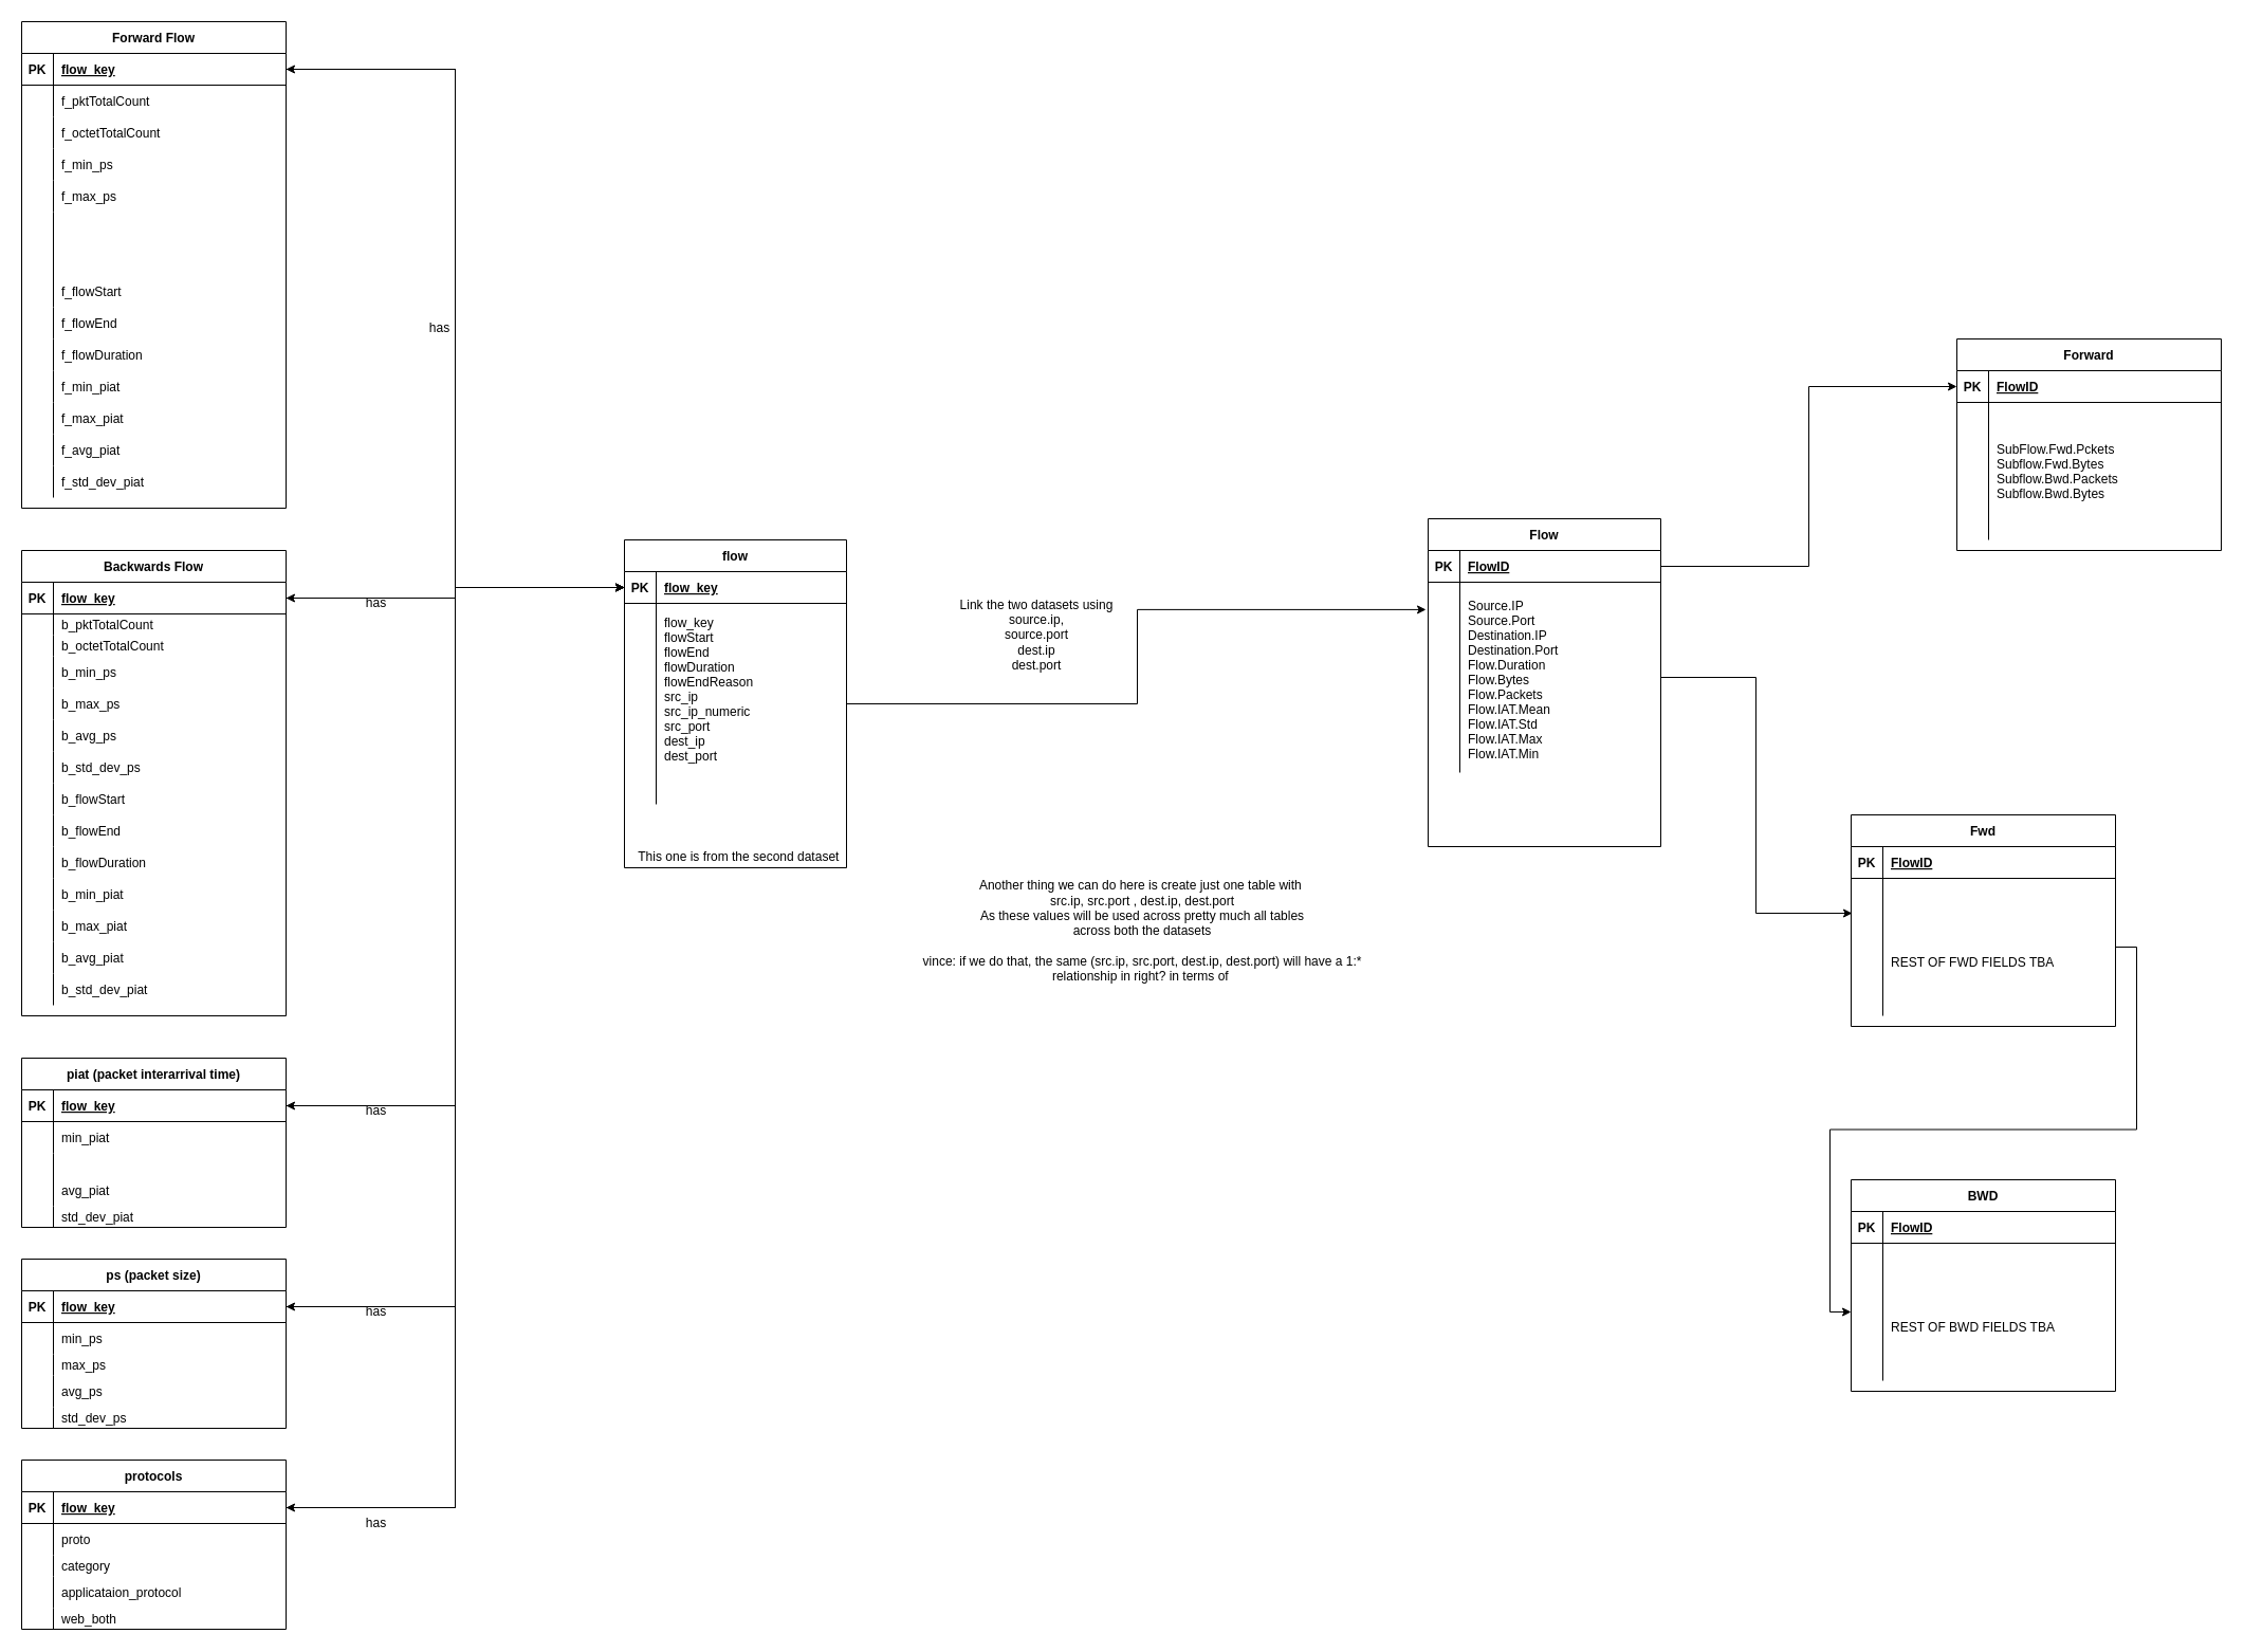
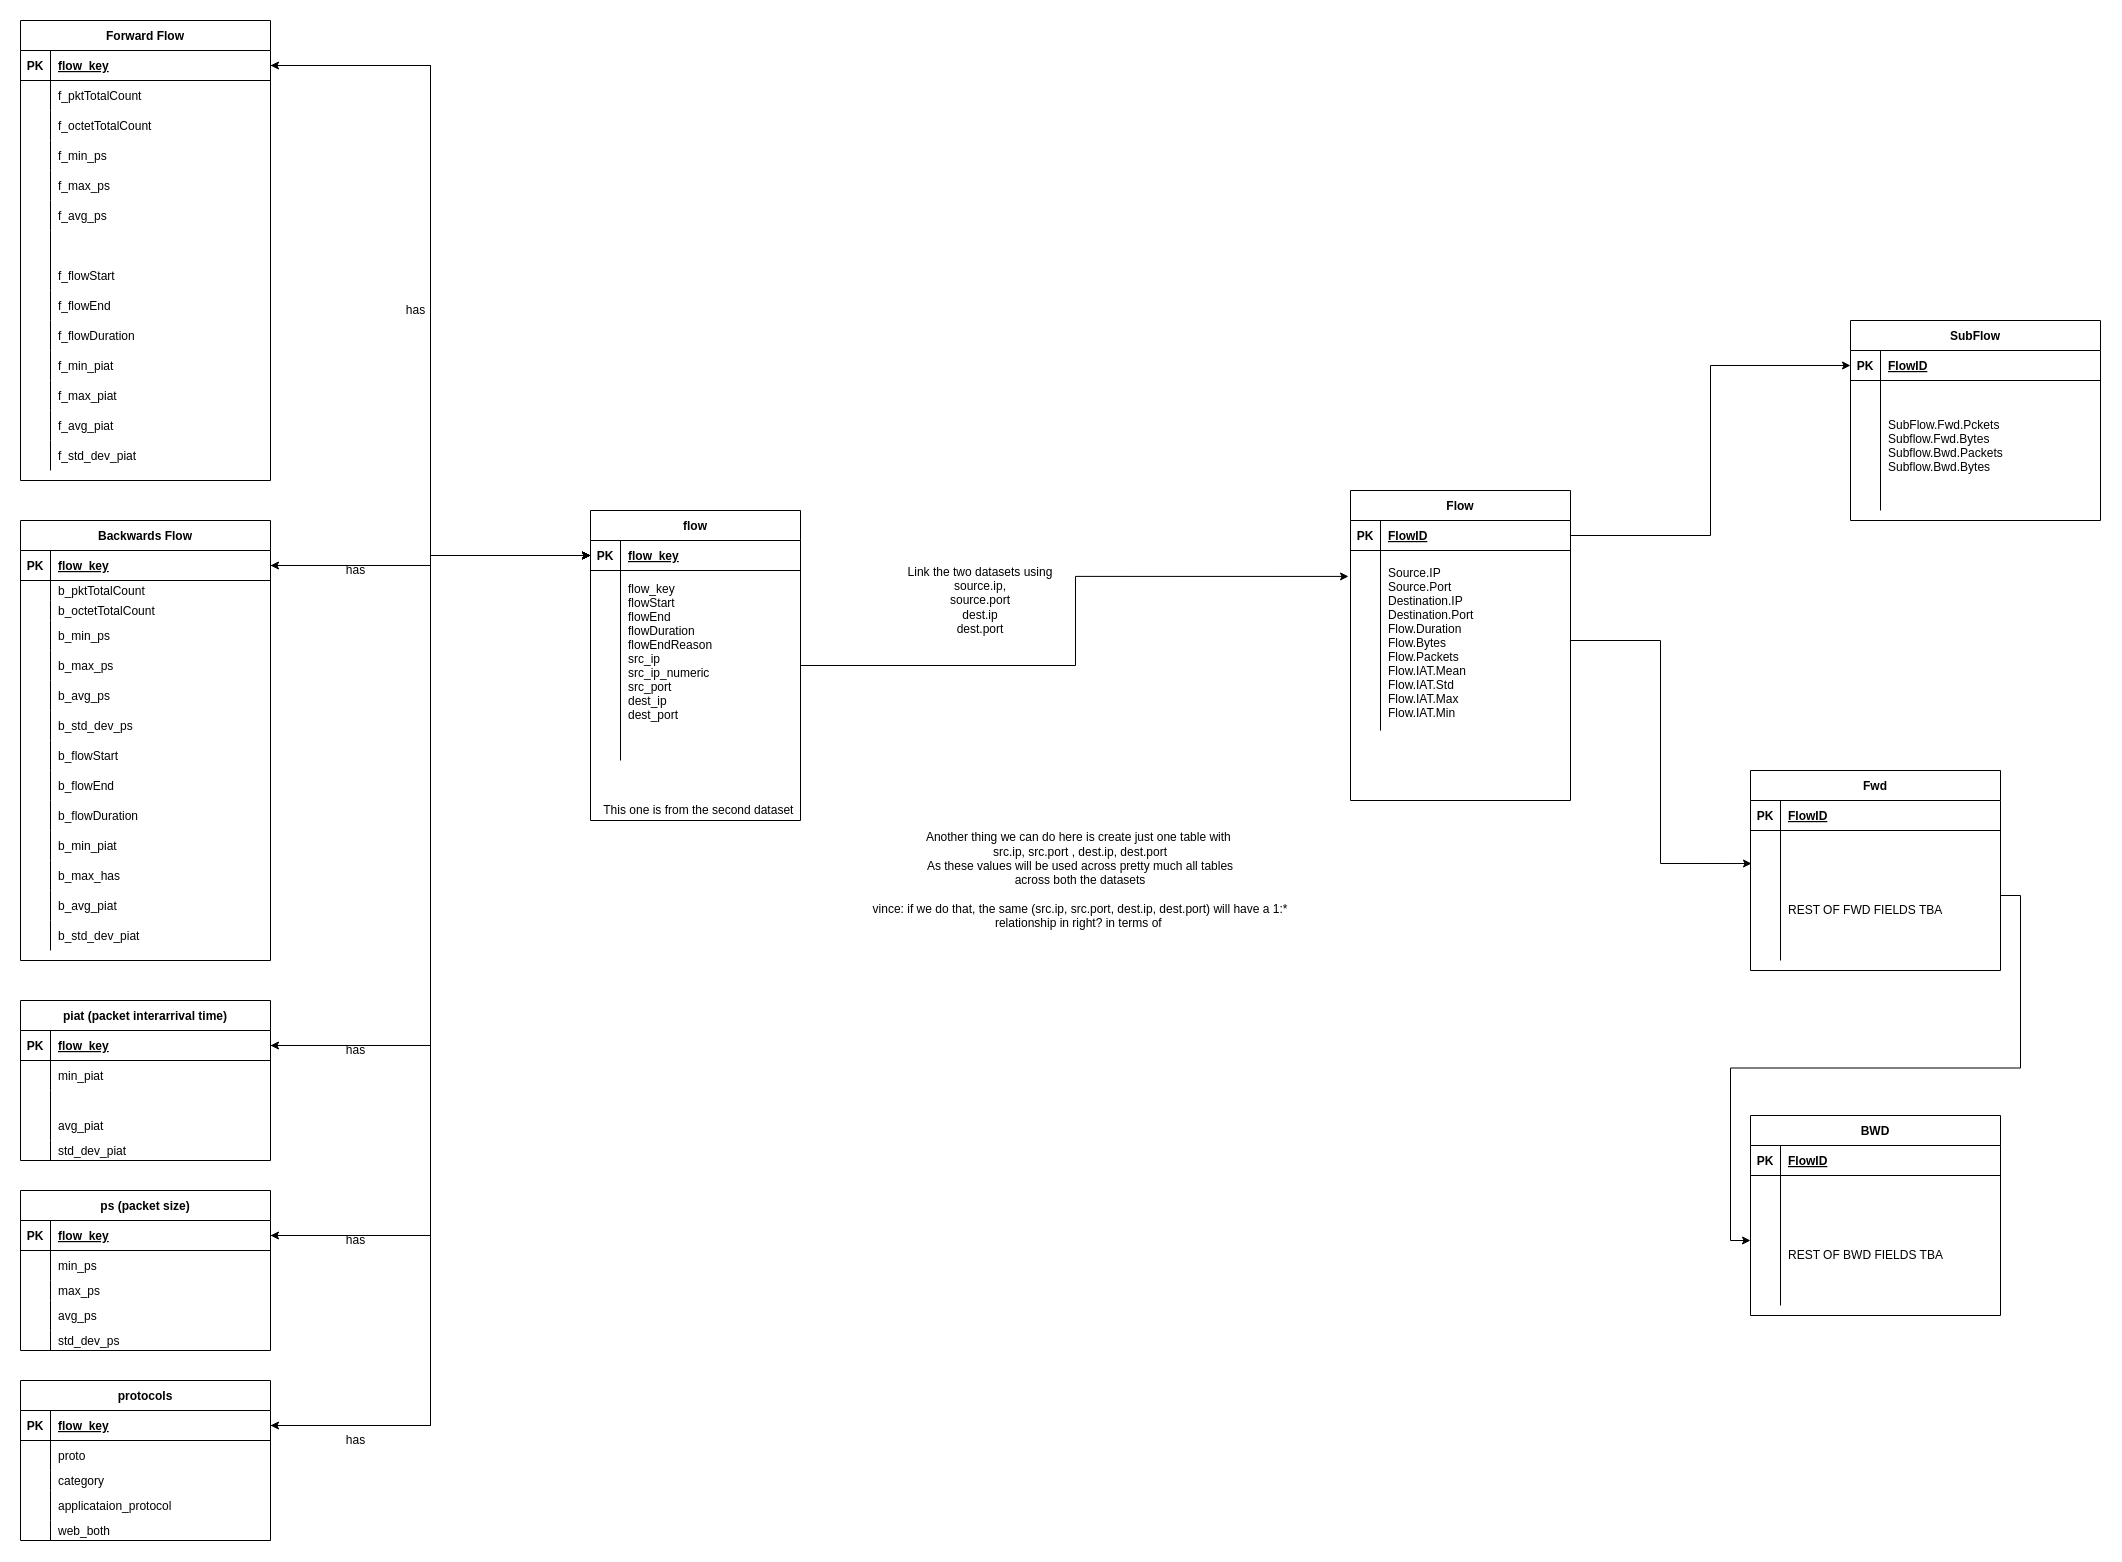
+ <mxCell id="68" value="f_avg_ps" style="shape=partialRectangle;connectable=0;fillColor=none;top=0;left=0;bottom=0;right=0;align=left;spacingLeft=6;overflow=hidden;" parent="66" vertex="1"><mxGeometry x="30" width="220" height="30" as="geometry" /></mxCell>
- <mxCell id="9" value="Forward" style="shape=table;startSize=30;container=1;collapsible=1;childLayout=tableLayout;fixedRows=1;rowLines=0;fontStyle=1;align=center;resizeLast=1;" parent="1" vertex="1"><mxGeometry x="1850" y="320" width="250" height="200" as="geometry" /></mxCell>
+ <mxCell id="9" value="SubFlow" style="shape=table;startSize=30;container=1;collapsible=1;childLayout=tableLayout;fixedRows=1;rowLines=0;fontStyle=1;align=center;resizeLast=1;" parent="1" vertex="1"><mxGeometry x="1850" y="320" width="250" height="200" as="geometry" /></mxCell>
- <mxCell id="128" value="b_max_piat" style="shape=partialRectangle;connectable=0;fillColor=none;top=0;left=0;bottom=0;right=0;align=left;spacingLeft=6;overflow=hidden;" parent="126" vertex="1"><mxGeometry x="30" width="220" height="30" as="geometry" /></mxCell>
+ <mxCell id="128" value="b_max_has" style="shape=partialRectangle;connectable=0;fillColor=none;top=0;left=0;bottom=0;right=0;align=left;spacingLeft=6;overflow=hidden;" parent="126" vertex="1"><mxGeometry x="30" width="220" height="30" as="geometry" /></mxCell>
